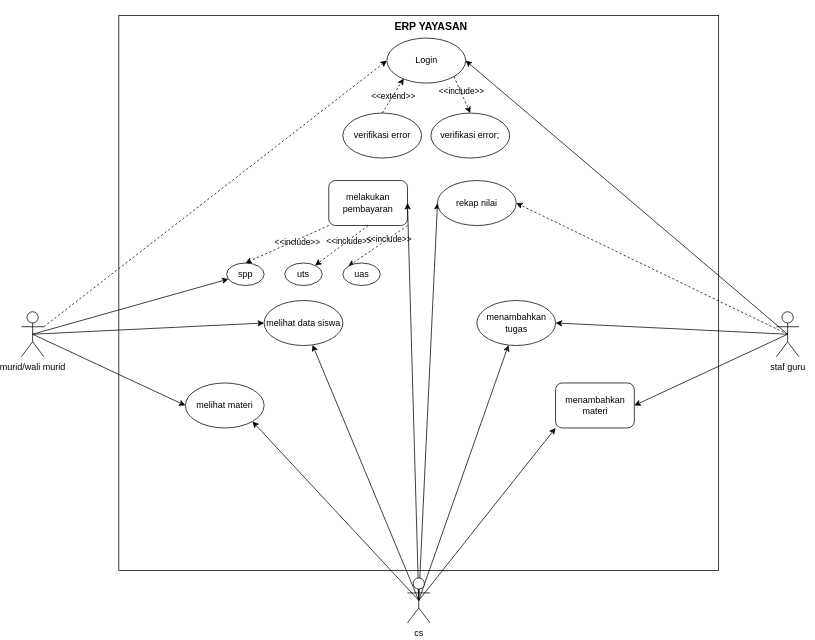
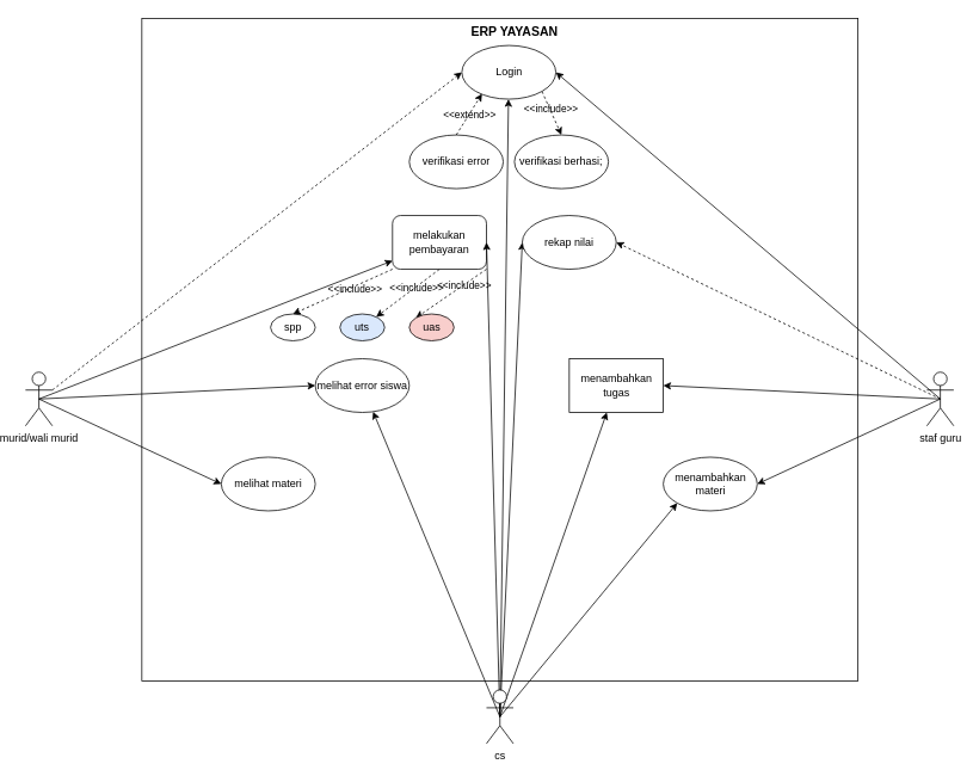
- <mxCell id="38" value="verifikasi error;" style="ellipse;whiteSpace=wrap;html=1;labelBackgroundColor=none;" vertex="1" parent="1"><mxGeometry x="566.25" y="150" width="105" height="60" as="geometry" /></mxCell>
+ <mxCell id="38" value="verifikasi berhasi;" style="ellipse;whiteSpace=wrap;html=1;labelBackgroundColor=none;" vertex="1" parent="1"><mxGeometry x="566.25" y="150" width="105" height="60" as="geometry" /></mxCell>
- <mxCell id="26" value="uts" style="ellipse;whiteSpace=wrap;html=1;labelBackgroundColor=none;" vertex="1" parent="1"><mxGeometry x="371.25" y="350" width="50" height="30" as="geometry" /></mxCell>
+ <mxCell id="26" value="uts" style="ellipse;whiteSpace=wrap;html=1;labelBackgroundColor=none;fillColor=#dae8fc;" vertex="1" parent="1"><mxGeometry x="371.25" y="350" width="50" height="30" as="geometry" /></mxCell>
- <mxCell id="27" value="uas" style="ellipse;whiteSpace=wrap;html=1;labelBackgroundColor=none;" vertex="1" parent="1"><mxGeometry x="448.75" y="350" width="50" height="30" as="geometry" /></mxCell>
+ <mxCell id="27" value="uas" style="ellipse;whiteSpace=wrap;html=1;labelBackgroundColor=none;fillColor=#f8cecc;" vertex="1" parent="1"><mxGeometry x="448.75" y="350" width="50" height="30" as="geometry" /></mxCell>
- <mxCell id="4" style="rounded=0;orthogonalLoop=1;jettySize=auto;html=1;exitX=0.5;exitY=0.5;exitDx=0;exitDy=0;exitPerimeter=0;labelBackgroundColor=none;fontColor=default;" edge="1" parent="1" source="7" target="25"><mxGeometry relative="1" as="geometry" /></mxCell>
+ <mxCell id="4" style="rounded=0;orthogonalLoop=1;jettySize=auto;html=1;exitX=0.5;exitY=0.5;exitDx=0;exitDy=0;exitPerimeter=0;labelBackgroundColor=none;fontColor=default;" edge="1" parent="1" source="7" target="23"><mxGeometry relative="1" as="geometry" /></mxCell>
- <mxCell id="16" value="melihat data siswa" style="ellipse;whiteSpace=wrap;html=1;labelBackgroundColor=none;" vertex="1" parent="1"><mxGeometry x="343.75" y="400" width="105" height="60" as="geometry" /></mxCell>
+ <mxCell id="16" value="melihat error siswa" style="ellipse;whiteSpace=wrap;html=1;labelBackgroundColor=none;" vertex="1" parent="1"><mxGeometry x="343.75" y="400" width="105" height="60" as="geometry" /></mxCell>
- <mxCell id="35" value="menambahkan tugas" style="ellipse;whiteSpace=wrap;html=1;labelBackgroundColor=none;" vertex="1" parent="1"><mxGeometry x="627.5" y="400" width="105" height="60" as="geometry" /></mxCell>
+ <mxCell id="35" value="menambahkan tugas" style="whiteSpace=wrap;html=1;labelBackgroundColor=none;rounded=0;" vertex="1" parent="1"><mxGeometry x="627.5" y="400" width="105" height="60" as="geometry" /></mxCell>
- <mxCell id="37" value="menambahkan materi" style="whiteSpace=wrap;html=1;labelBackgroundColor=none;rounded=1;" vertex="1" parent="1"><mxGeometry x="732.5" y="510" width="105" height="60" as="geometry" /></mxCell>
+ <mxCell id="37" value="menambahkan materi" style="ellipse;whiteSpace=wrap;html=1;labelBackgroundColor=none;" vertex="1" parent="1"><mxGeometry x="732.5" y="510" width="105" height="60" as="geometry" /></mxCell>
- <mxCell id="33" style="rounded=0;orthogonalLoop=1;jettySize=auto;html=1;exitX=0.5;exitY=0.5;exitDx=0;exitDy=0;exitPerimeter=0;entryX=1;entryY=1;entryDx=0;entryDy=0;labelBackgroundColor=none;fontColor=default;" edge="1" parent="1" source="34" target="15"><mxGeometry relative="1" as="geometry" /></mxCell>
+ <mxCell id="33" style="rounded=0;orthogonalLoop=1;jettySize=auto;html=1;exitX=0.5;exitY=0.5;exitDx=0;exitDy=0;exitPerimeter=0;labelBackgroundColor=none;fontColor=default;" edge="1" parent="1" source="34" target="14"><mxGeometry relative="1" as="geometry" /></mxCell>
